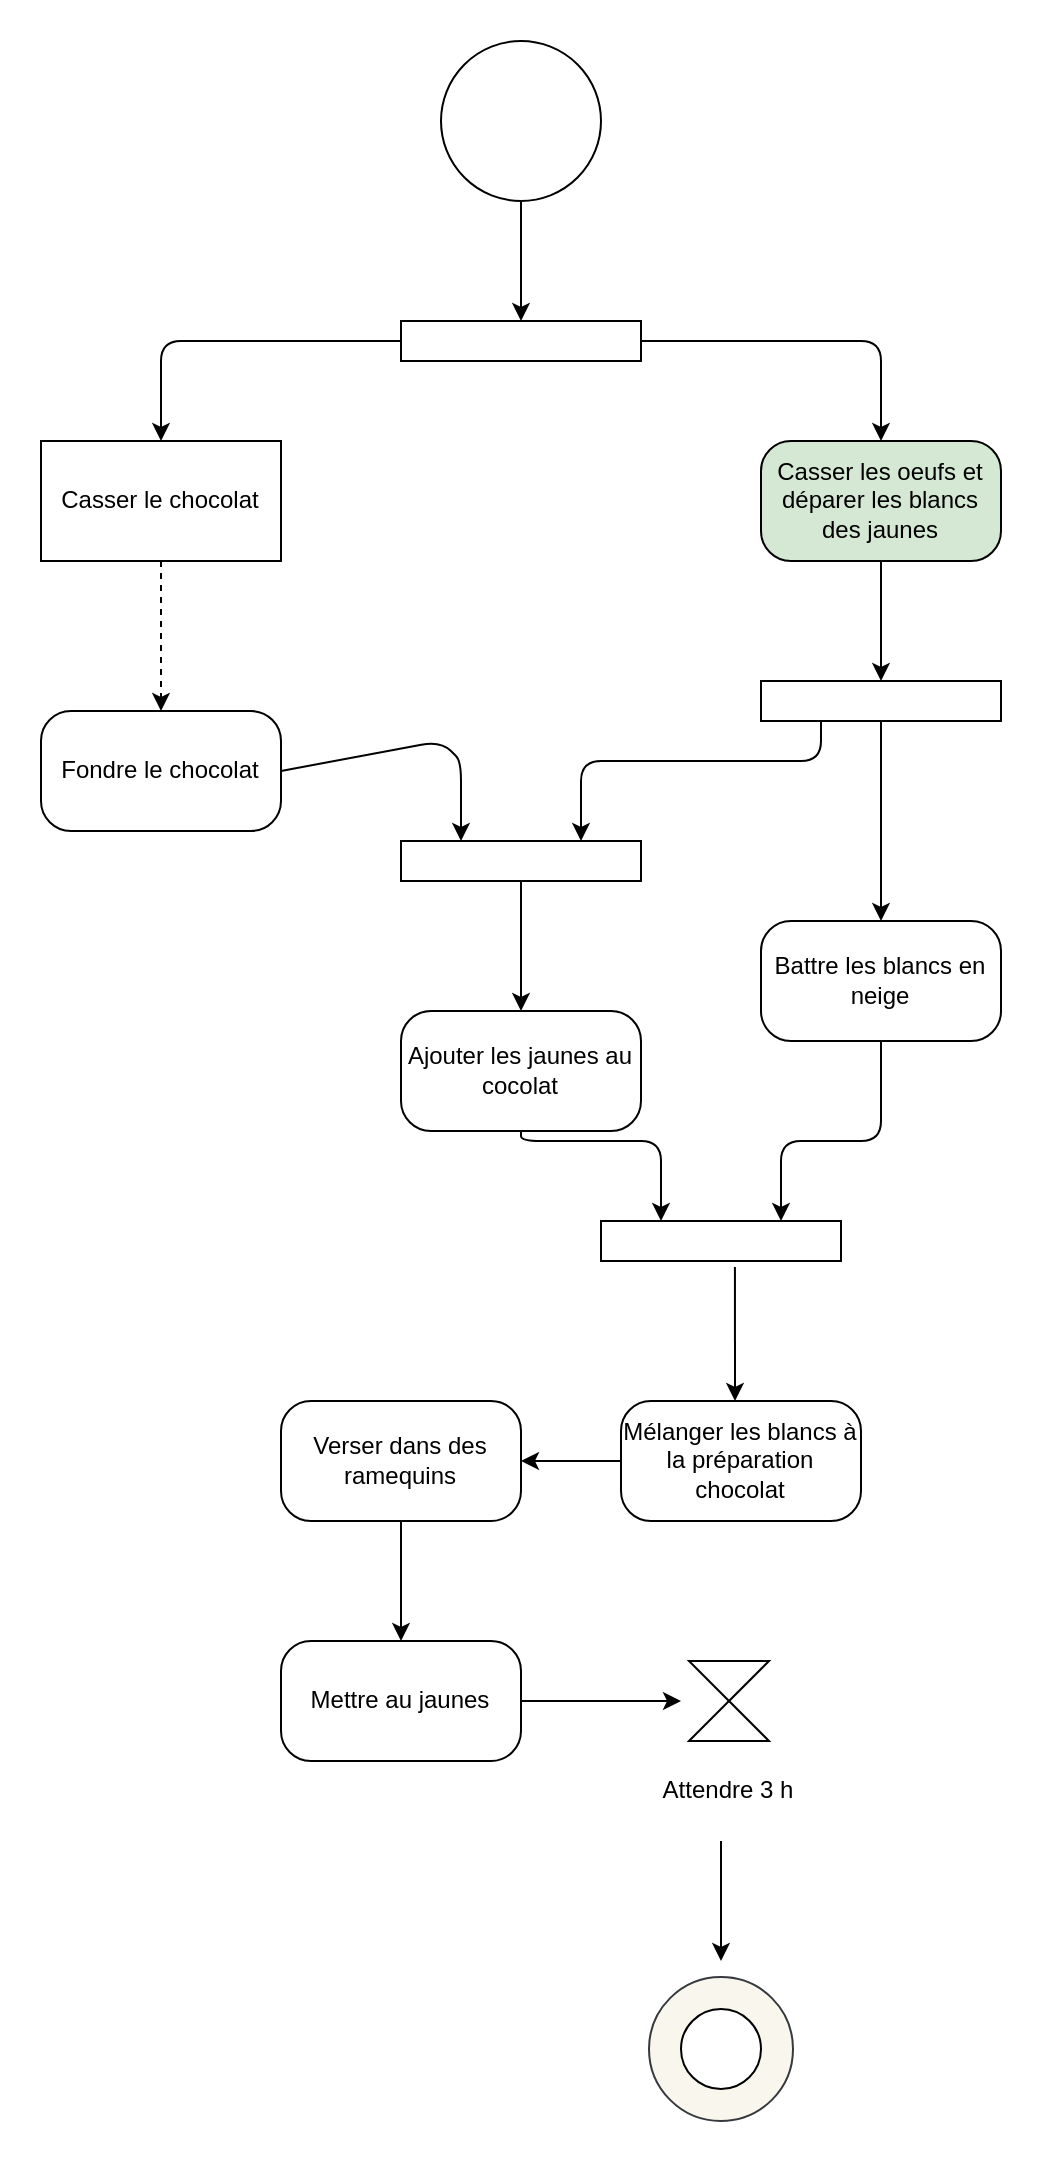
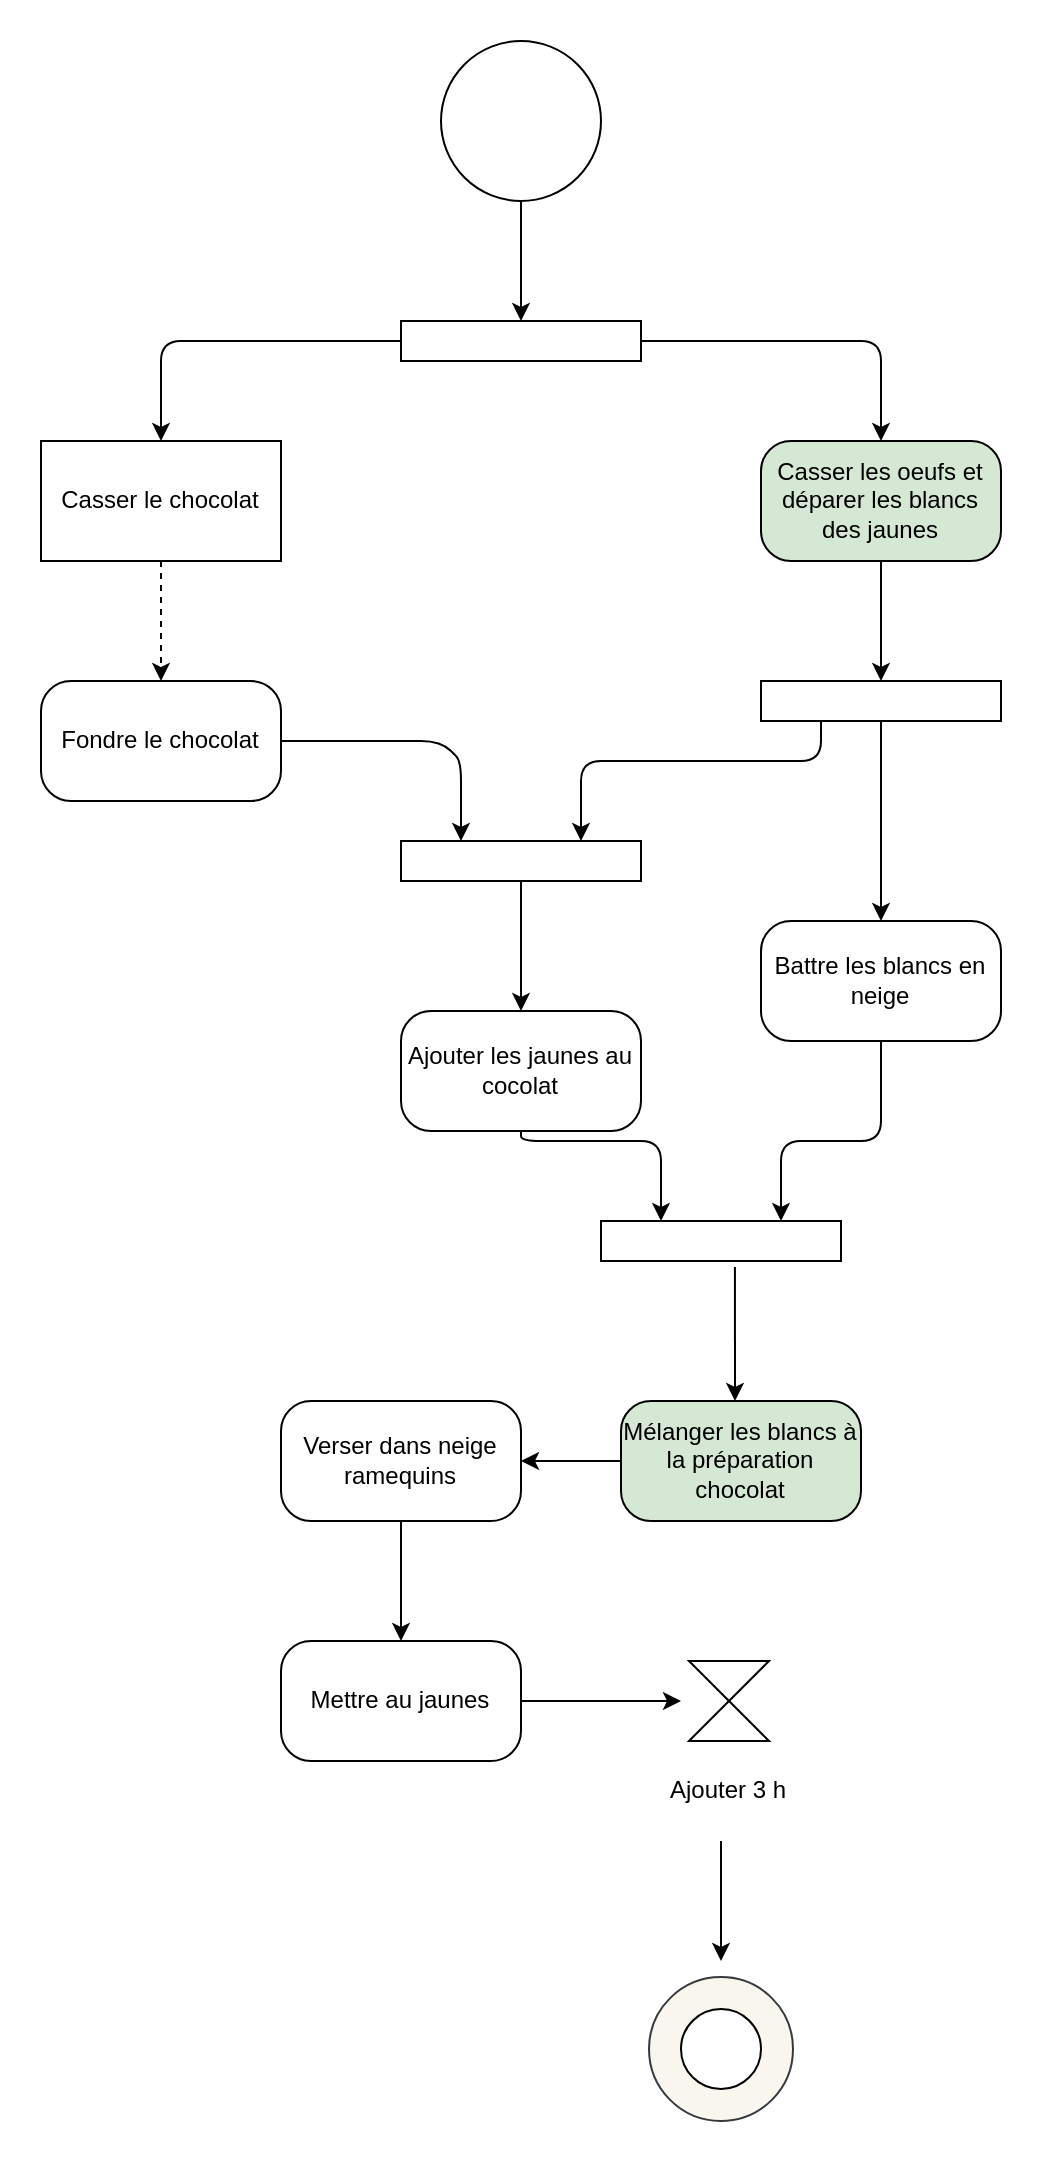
- <mxCell id="9" value="Fondre le chocolat" style="rounded=1;whiteSpace=wrap;html=1;arcSize=25;" vertex="1" parent="1"><mxGeometry x="20" y="355" width="120" height="60" as="geometry" /></mxCell>
+ <mxCell id="9" value="Fondre le chocolat" style="rounded=1;whiteSpace=wrap;html=1;arcSize=25;" vertex="1" parent="1"><mxGeometry x="20" y="340" width="120" height="60" as="geometry" /></mxCell>
- <mxCell id="26" value="Verser dans des ramequins" style="rounded=1;whiteSpace=wrap;html=1;arcSize=25;" vertex="1" parent="1"><mxGeometry x="140" y="700" width="120" height="60" as="geometry" /></mxCell>
+ <mxCell id="26" value="Verser dans neige ramequins" style="rounded=1;whiteSpace=wrap;html=1;arcSize=25;" vertex="1" parent="1"><mxGeometry x="140" y="700" width="120" height="60" as="geometry" /></mxCell>
- <mxCell id="24" value="Mélanger les blancs à la préparation chocolat" style="rounded=1;whiteSpace=wrap;html=1;arcSize=25;" vertex="1" parent="1"><mxGeometry x="310" y="700" width="120" height="60" as="geometry" /></mxCell>
+ <mxCell id="24" value="Mélanger les blancs à la préparation chocolat" style="rounded=1;whiteSpace=wrap;html=1;arcSize=25;fillColor=#d5e8d4;" vertex="1" parent="1"><mxGeometry x="310" y="700" width="120" height="60" as="geometry" /></mxCell>
- <mxCell id="32" value="Attendre 3 h" style="text;strokeColor=none;align=center;fillColor=none;html=1;verticalAlign=middle;whiteSpace=wrap;rounded=0;" vertex="1" parent="1"><mxGeometry x="326" y="880" width="76" height="30" as="geometry" /></mxCell>
+ <mxCell id="32" value="Ajouter 3 h" style="text;strokeColor=none;align=center;fillColor=none;html=1;verticalAlign=middle;whiteSpace=wrap;rounded=0;" vertex="1" parent="1"><mxGeometry x="326" y="880" width="76" height="30" as="geometry" /></mxCell>
